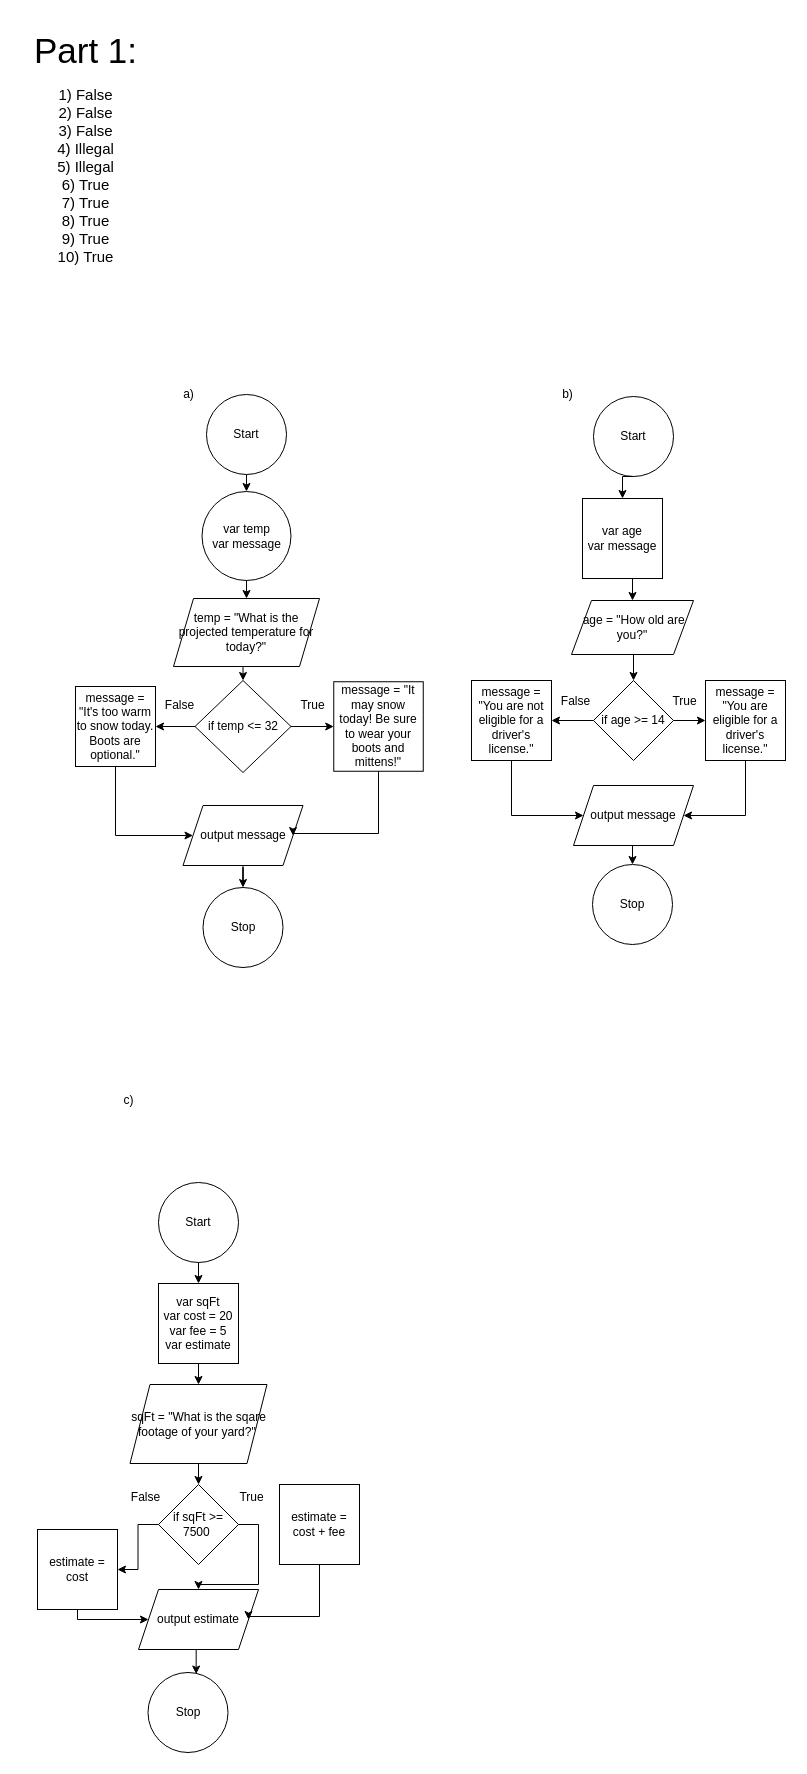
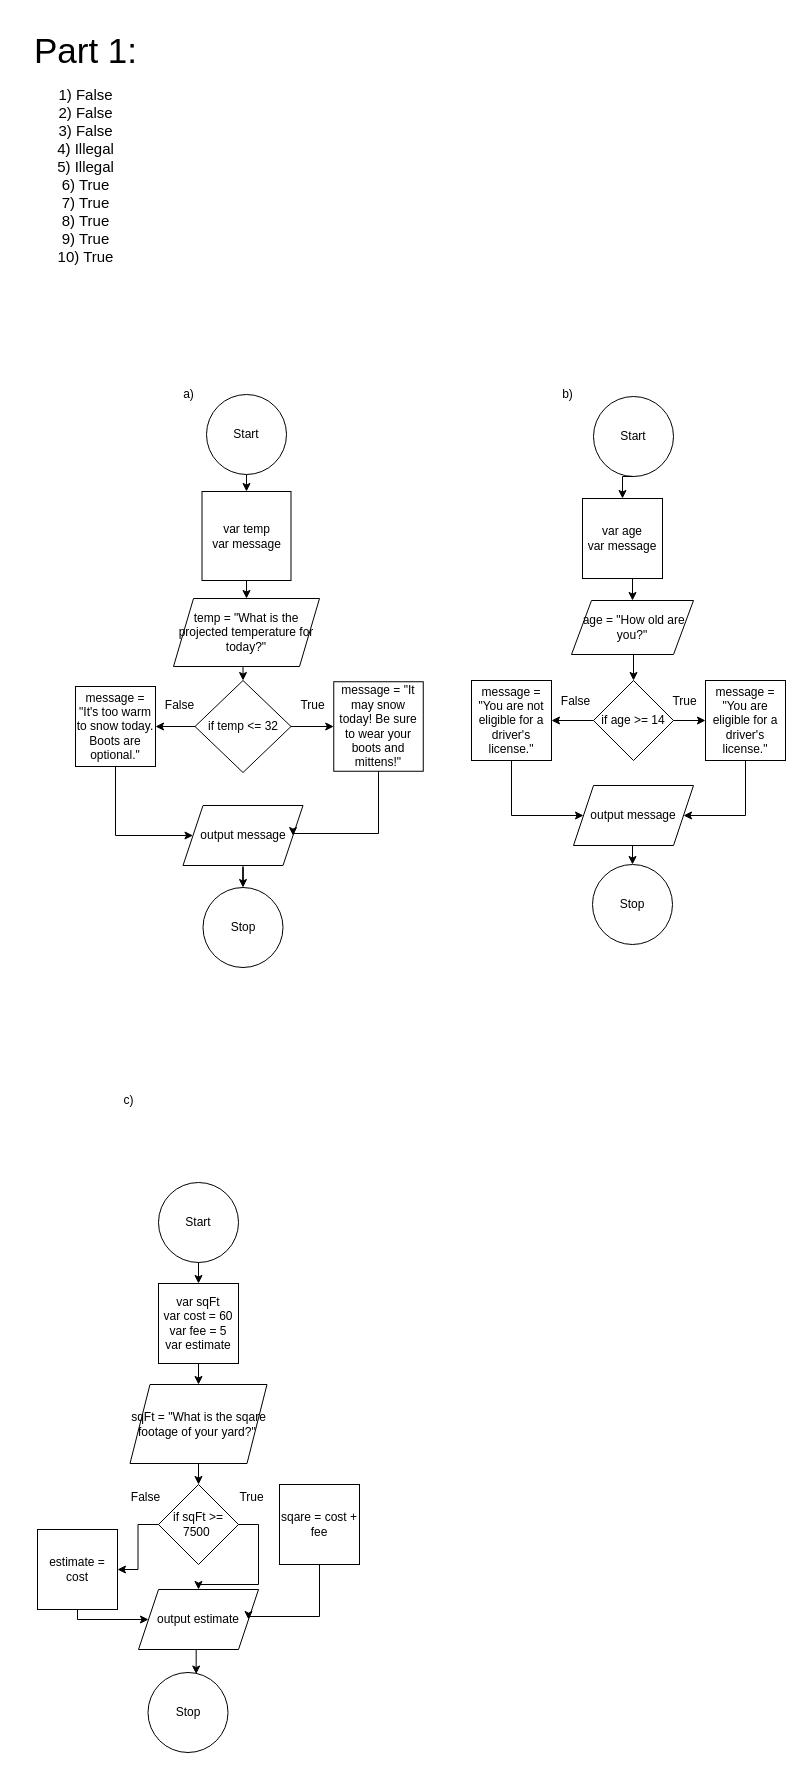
- <mxCell id="7" value="var temp&lt;div&gt;var message&lt;/div&gt;" style="ellipse;whiteSpace=wrap;html=1;aspect=fixed;fillColor=none;labelBackgroundColor=none;" vertex="1" parent="1"><mxGeometry x="201.5" y="491" width="89" height="89" as="geometry" /></mxCell>
+ <mxCell id="7" value="var temp&lt;div&gt;var message&lt;/div&gt;" style="whiteSpace=wrap;html=1;aspect=fixed;fillColor=none;labelBackgroundColor=none;" vertex="1" parent="1"><mxGeometry x="201.5" y="491" width="89" height="89" as="geometry" /></mxCell>
- <mxCell id="42" value="var sqFt&lt;div&gt;var cost = 20&lt;/div&gt;&lt;div&gt;var fee = 5&lt;/div&gt;&lt;div&gt;var estimate&lt;/div&gt;" style="whiteSpace=wrap;html=1;aspect=fixed;fillColor=none;" vertex="1" parent="1"><mxGeometry x="158" y="1283" width="80" height="80" as="geometry" /></mxCell>
+ <mxCell id="42" value="var sqFt&lt;div&gt;var cost = 60&lt;/div&gt;&lt;div&gt;var fee = 5&lt;/div&gt;&lt;div&gt;var estimate&lt;/div&gt;" style="whiteSpace=wrap;html=1;aspect=fixed;fillColor=none;" vertex="1" parent="1"><mxGeometry x="158" y="1283" width="80" height="80" as="geometry" /></mxCell>
- <mxCell id="53" value="estimate = cost + fee" style="whiteSpace=wrap;html=1;aspect=fixed;fillColor=none;" vertex="1" parent="1"><mxGeometry x="279" y="1484" width="80" height="80" as="geometry" /></mxCell>
+ <mxCell id="53" value="sqare = cost + fee" style="whiteSpace=wrap;html=1;aspect=fixed;fillColor=none;" vertex="1" parent="1"><mxGeometry x="279" y="1484" width="80" height="80" as="geometry" /></mxCell>
